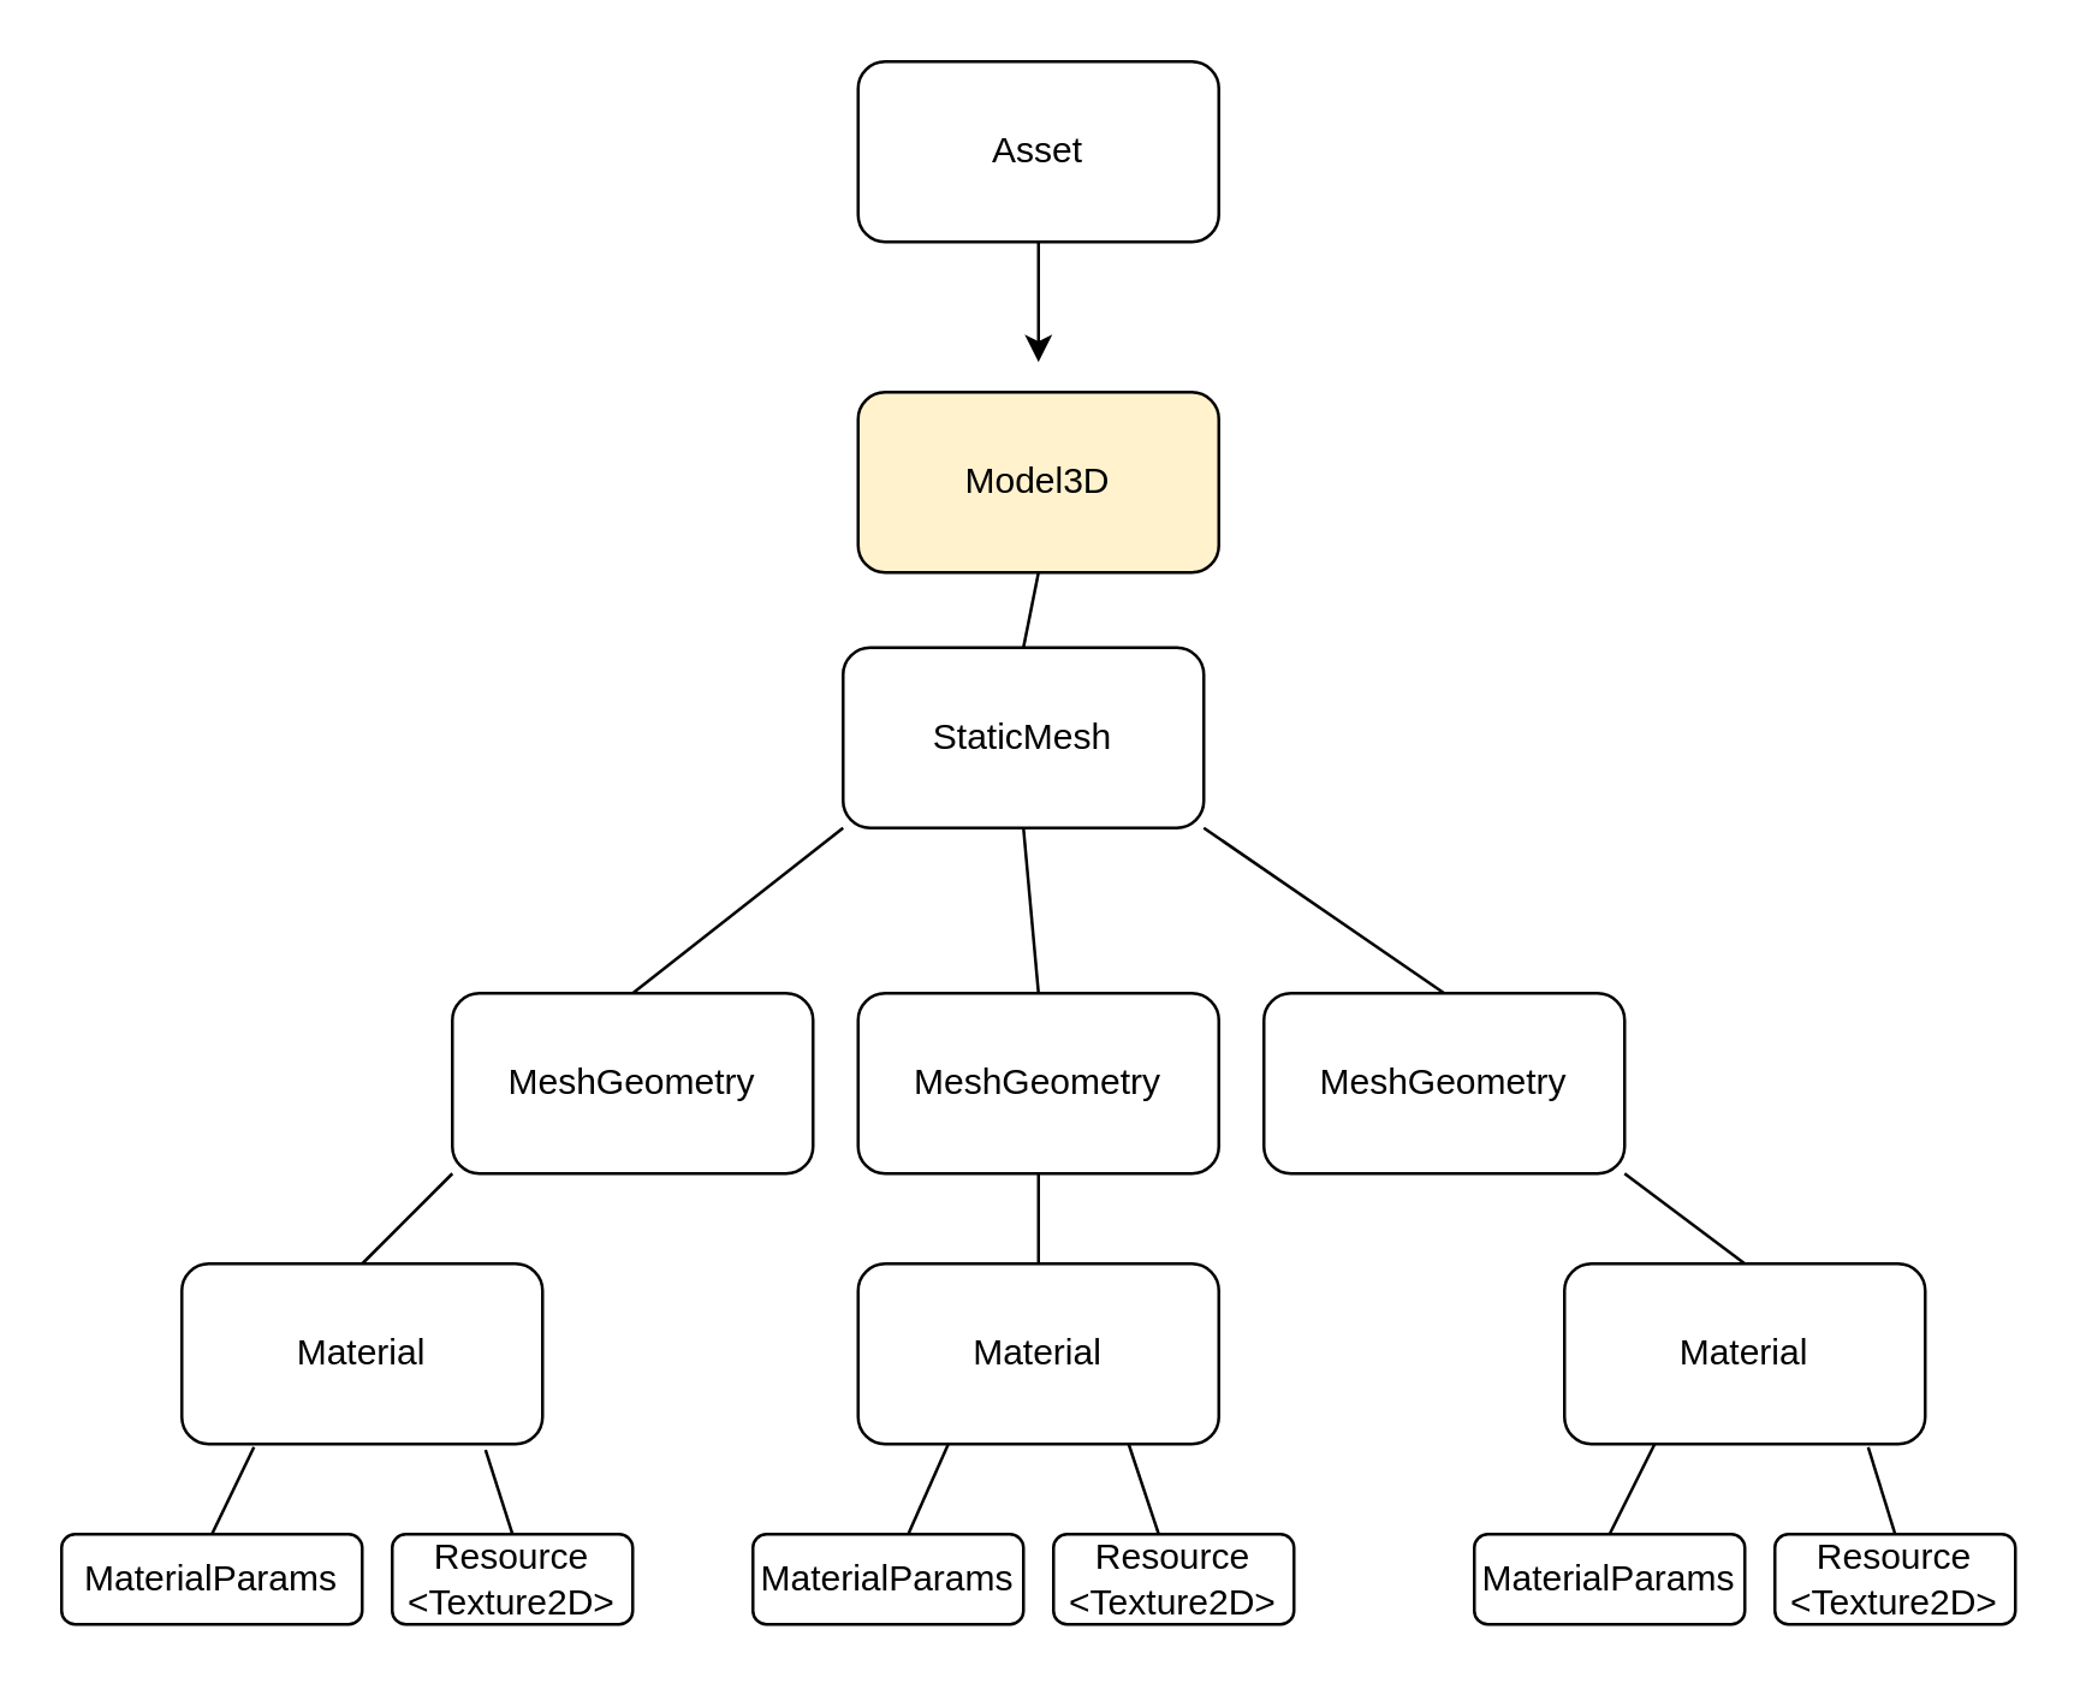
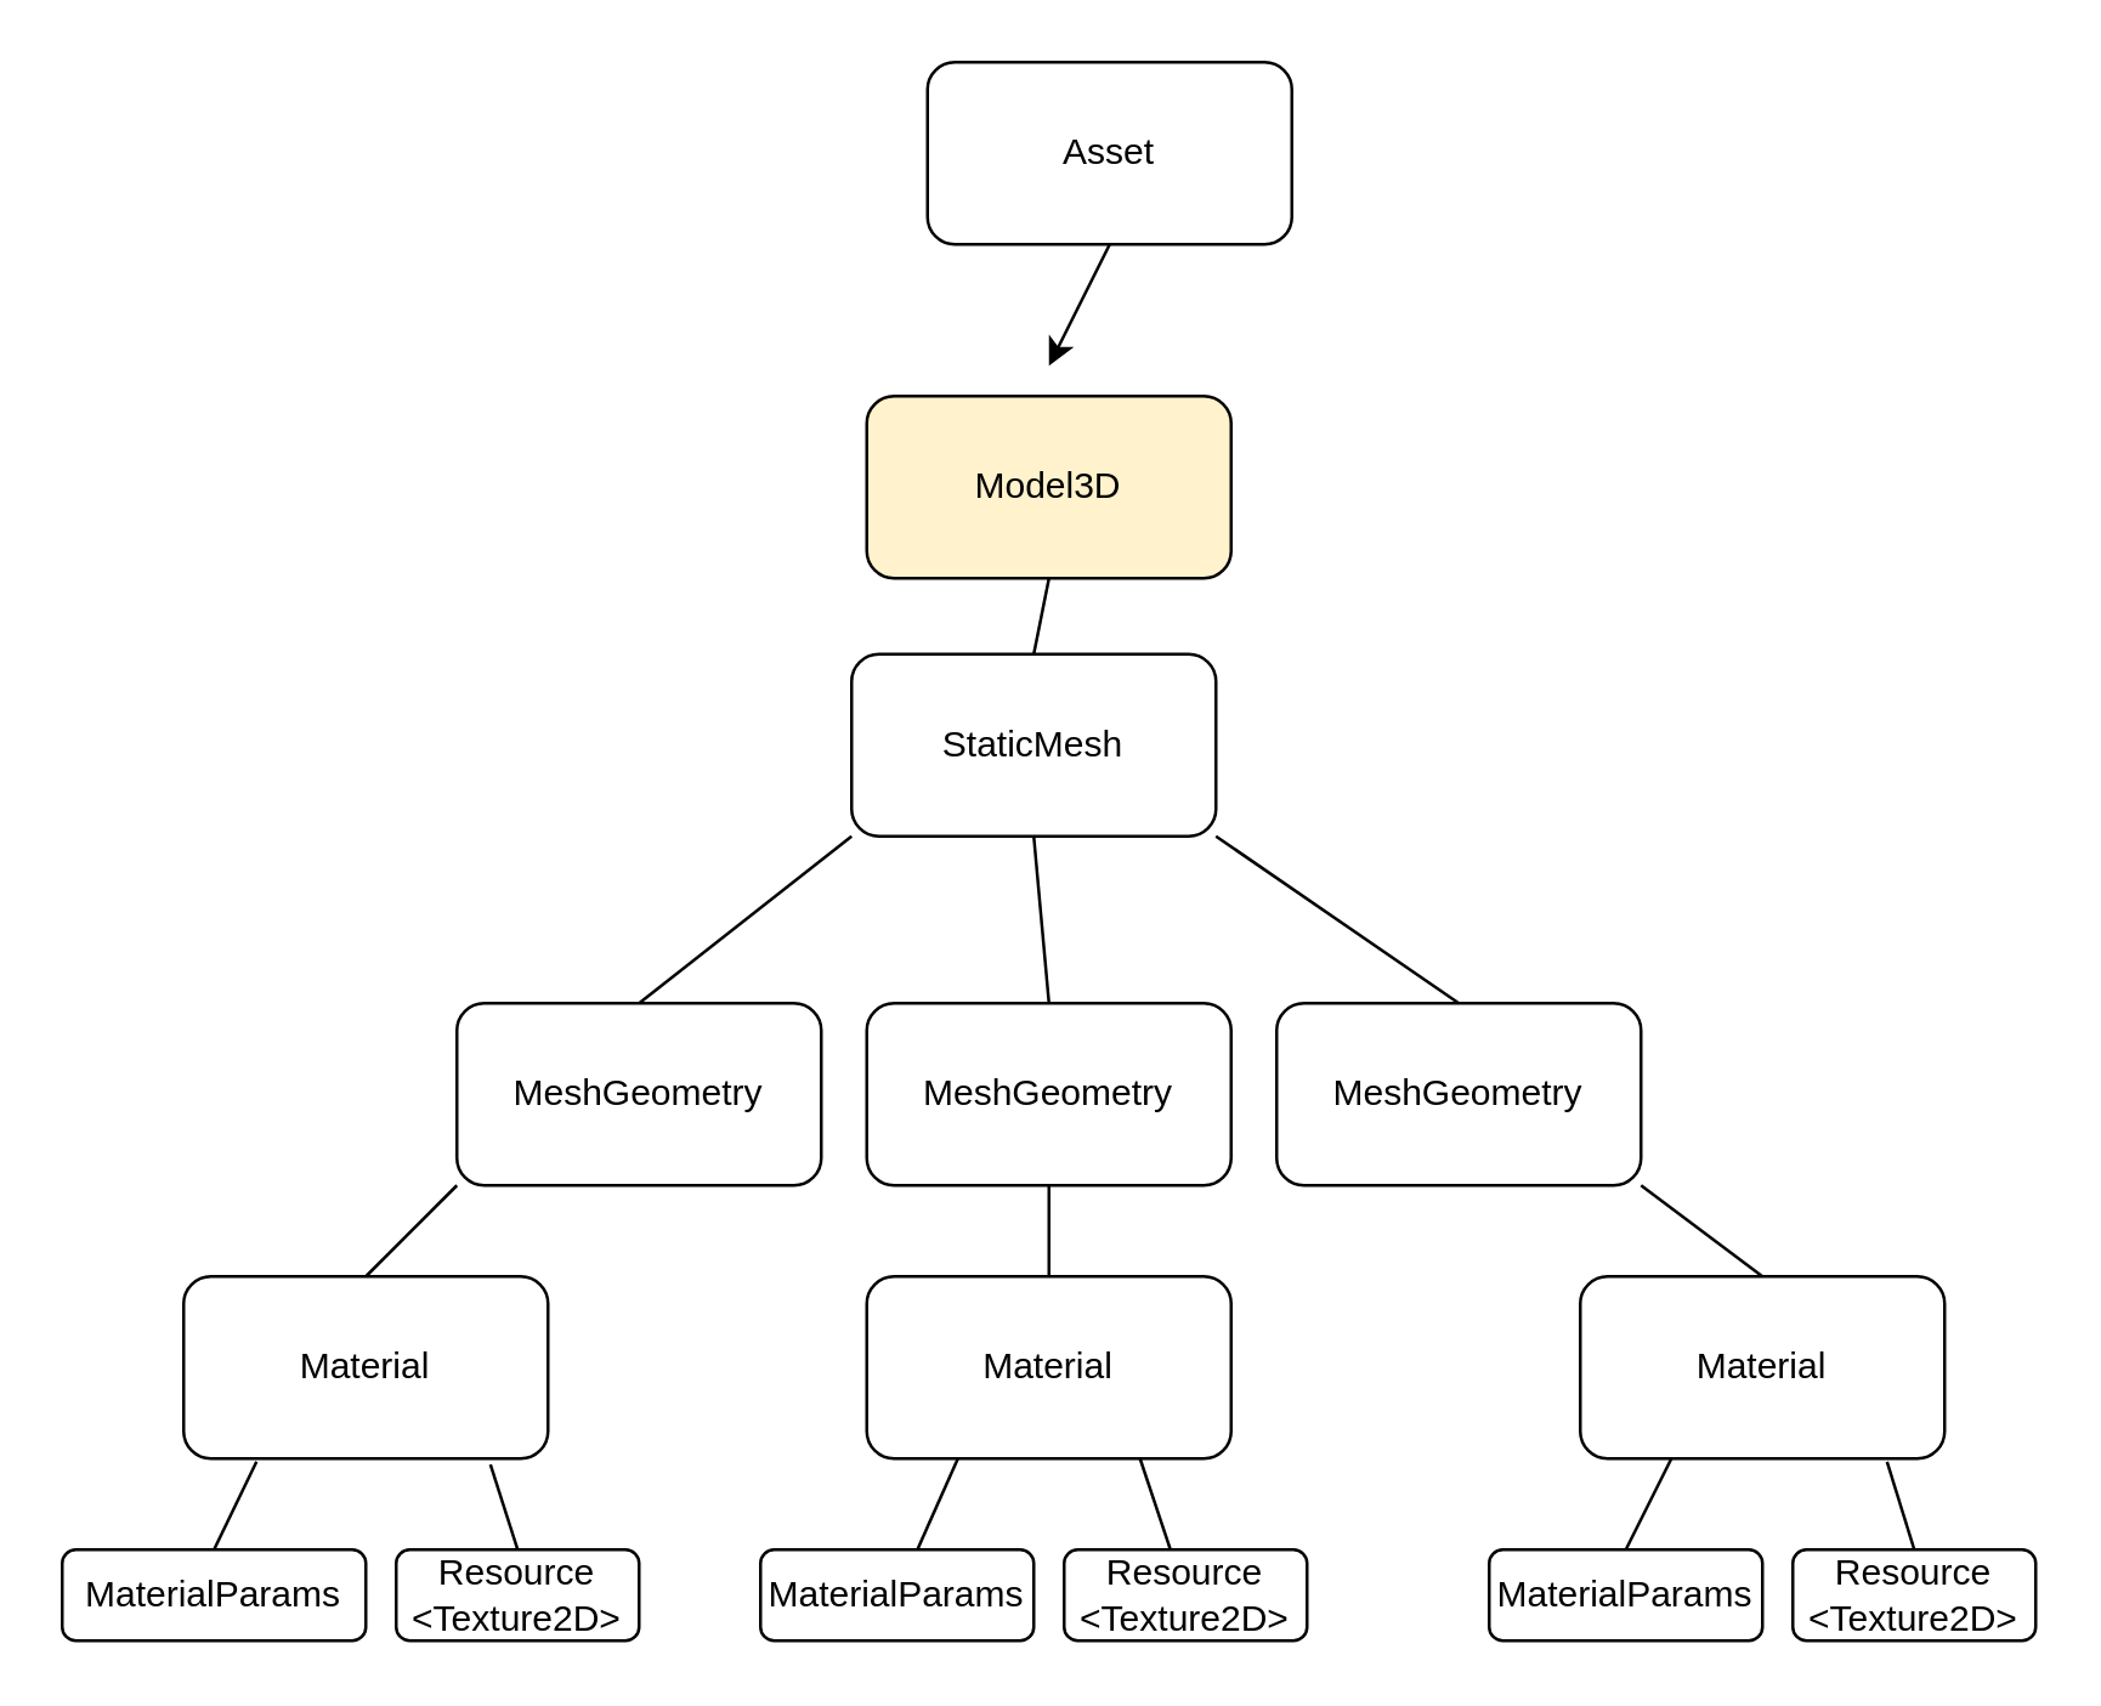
- <mxCell id="3" value="&lt;div&gt;Asset&lt;/div&gt;" style="rounded=1;whiteSpace=wrap;html=1;" vertex="1" parent="1"><mxGeometry x="285" y="20" width="120" height="60" as="geometry" /></mxCell>
+ <mxCell id="3" value="&lt;div&gt;Asset&lt;/div&gt;" style="rounded=1;whiteSpace=wrap;html=1;" vertex="1" parent="1"><mxGeometry x="305" y="20" width="120" height="60" as="geometry" /></mxCell>
